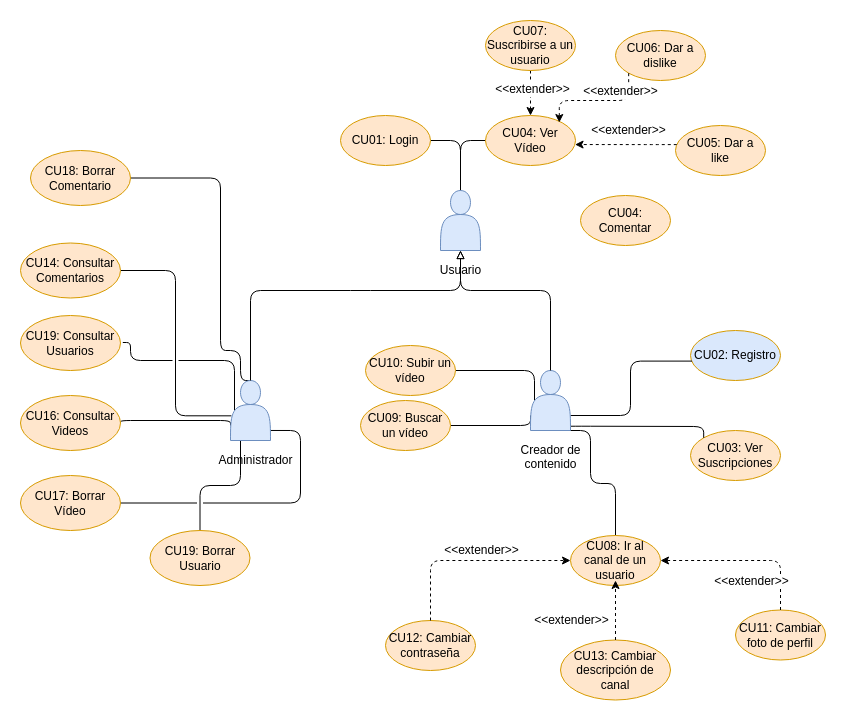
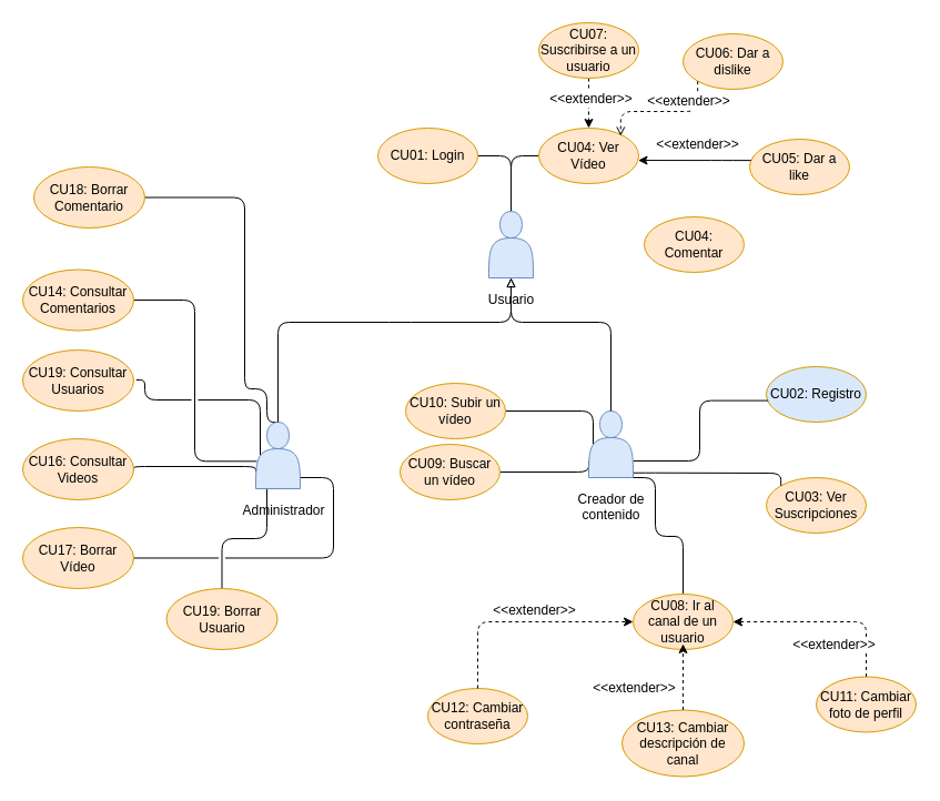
- <mxCell id="45" style="edgeStyle=orthogonalEdgeStyle;rounded=1;orthogonalLoop=1;jettySize=auto;html=1;exitX=0;exitY=1;exitDx=0;exitDy=0;endArrow=classic;endFill=1;dashed=1;startArrow=none;startFill=0;entryX=0.82;entryY=0.14;entryDx=0;entryDy=0;entryPerimeter=0;" parent="1" source="29" target="17" edge="1"><mxGeometry relative="1" as="geometry"><mxPoint x="540" y="80" as="sourcePoint" /><mxPoint x="540" y="125" as="targetPoint" /><Array as="points"><mxPoint x="628" y="100" /><mxPoint x="559" y="100" /></Array></mxGeometry></mxCell>
+ <mxCell id="45" style="edgeStyle=orthogonalEdgeStyle;rounded=1;orthogonalLoop=1;jettySize=auto;html=1;exitX=0;exitY=1;exitDx=0;exitDy=0;endArrow=open;endFill=1;dashed=1;startArrow=none;startFill=0;entryX=0.82;entryY=0.14;entryDx=0;entryDy=0;entryPerimeter=0;" parent="1" source="29" target="17" edge="1"><mxGeometry relative="1" as="geometry"><mxPoint x="540" y="80" as="sourcePoint" /><mxPoint x="540" y="125" as="targetPoint" /><Array as="points"><mxPoint x="628" y="100" /><mxPoint x="559" y="100" /></Array></mxGeometry></mxCell>
- <mxCell id="47" style="edgeStyle=orthogonalEdgeStyle;rounded=1;orthogonalLoop=1;jettySize=auto;html=1;endArrow=classic;endFill=1;dashed=1;startArrow=none;startFill=0;entryX=0.995;entryY=0.581;entryDx=0;entryDy=0;entryPerimeter=0;" parent="1" source="28" target="17" edge="1"><mxGeometry relative="1" as="geometry"><mxPoint x="560" y="100" as="sourcePoint" /><mxPoint x="580" y="145" as="targetPoint" /><Array as="points"><mxPoint x="650" y="145" /></Array></mxGeometry></mxCell>
+ <mxCell id="47" style="edgeStyle=orthogonalEdgeStyle;rounded=1;orthogonalLoop=1;jettySize=auto;html=1;endArrow=classic;endFill=1;dashed=0;startArrow=none;startFill=0;entryX=0.995;entryY=0.581;entryDx=0;entryDy=0;entryPerimeter=0;" parent="1" source="28" target="17" edge="1"><mxGeometry relative="1" as="geometry"><mxPoint x="560" y="100" as="sourcePoint" /><mxPoint x="580" y="145" as="targetPoint" /><Array as="points"><mxPoint x="650" y="145" /></Array></mxGeometry></mxCell>
